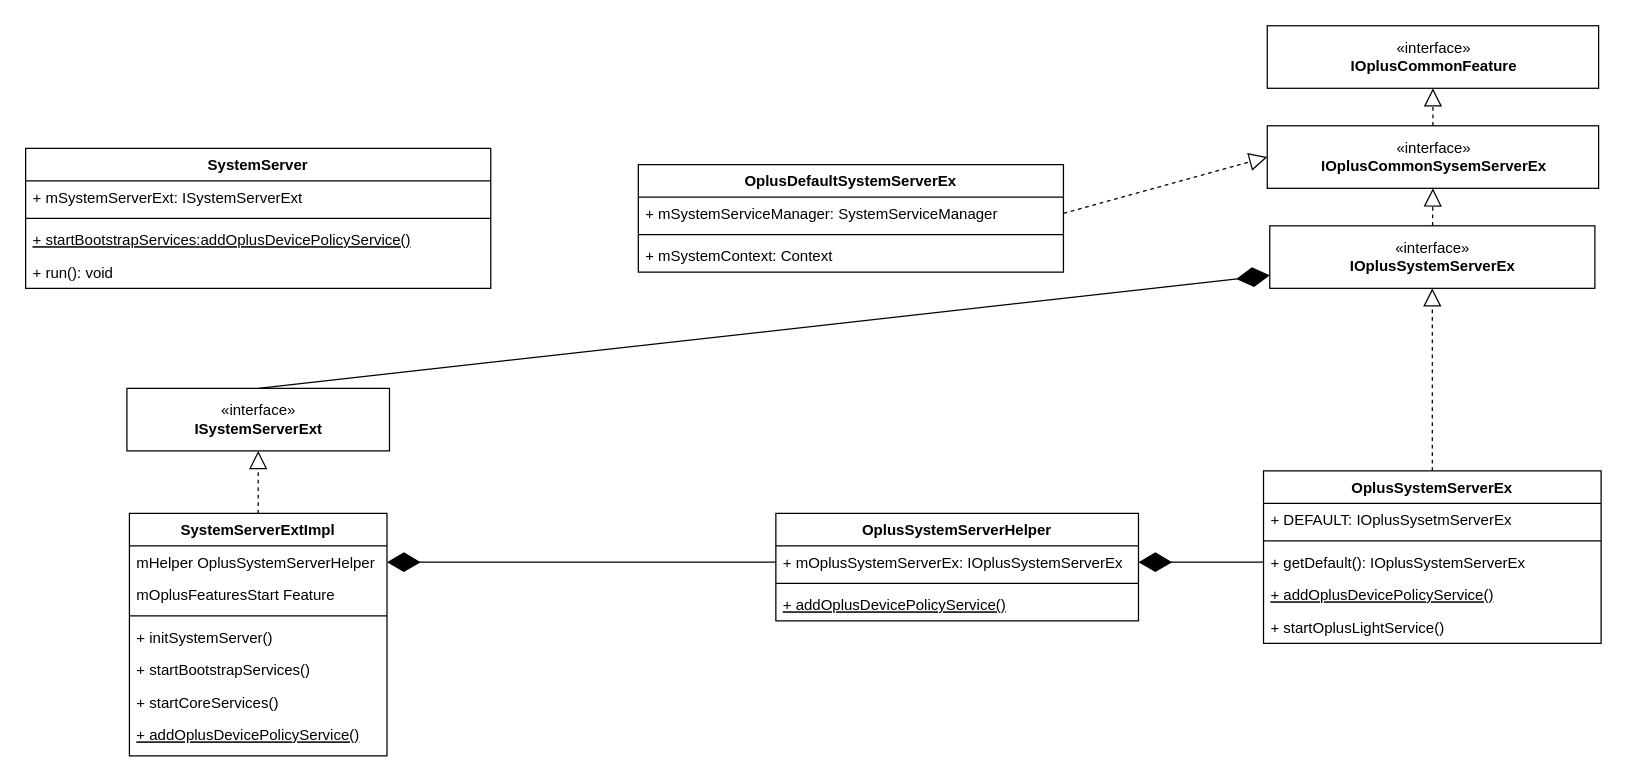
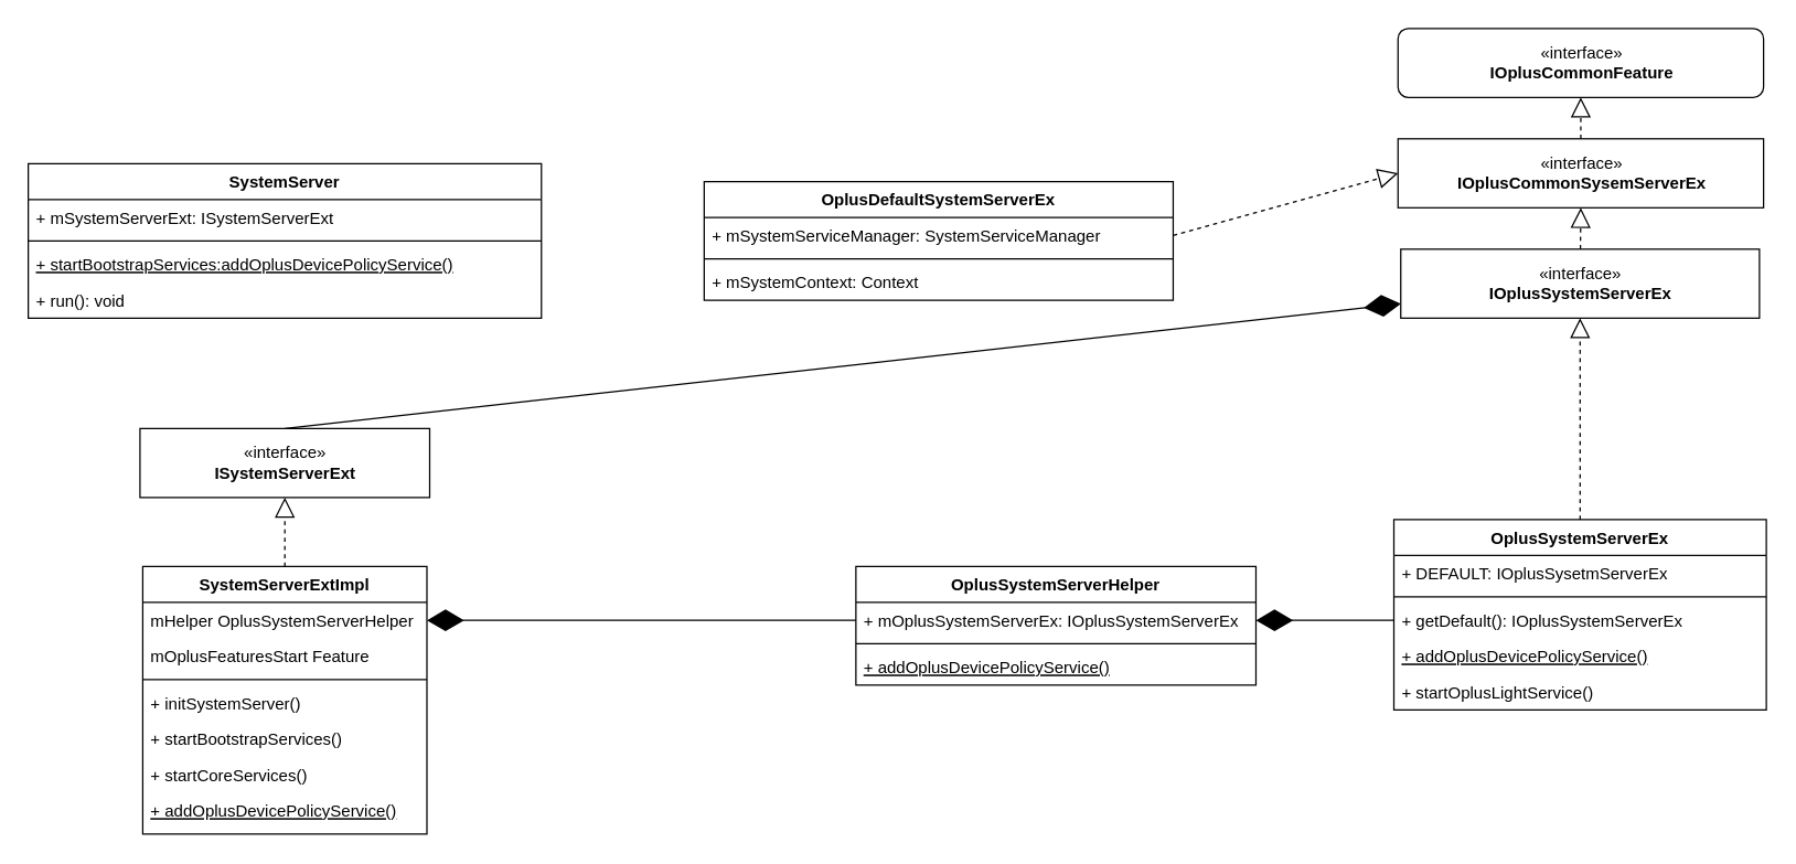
- <mxCell id="33" value="«interface»&lt;br&gt;&lt;b&gt;IOplusCommonFeature&lt;/b&gt;" style="html=1;" vertex="1" parent="1"><mxGeometry x="1013" y="20" width="265" height="50" as="geometry" /></mxCell>
+ <mxCell id="33" value="«interface»&lt;br&gt;&lt;b&gt;IOplusCommonFeature&lt;/b&gt;" style="html=1;rounded=1;" vertex="1" parent="1"><mxGeometry x="1013" y="20" width="265" height="50" as="geometry" /></mxCell>
